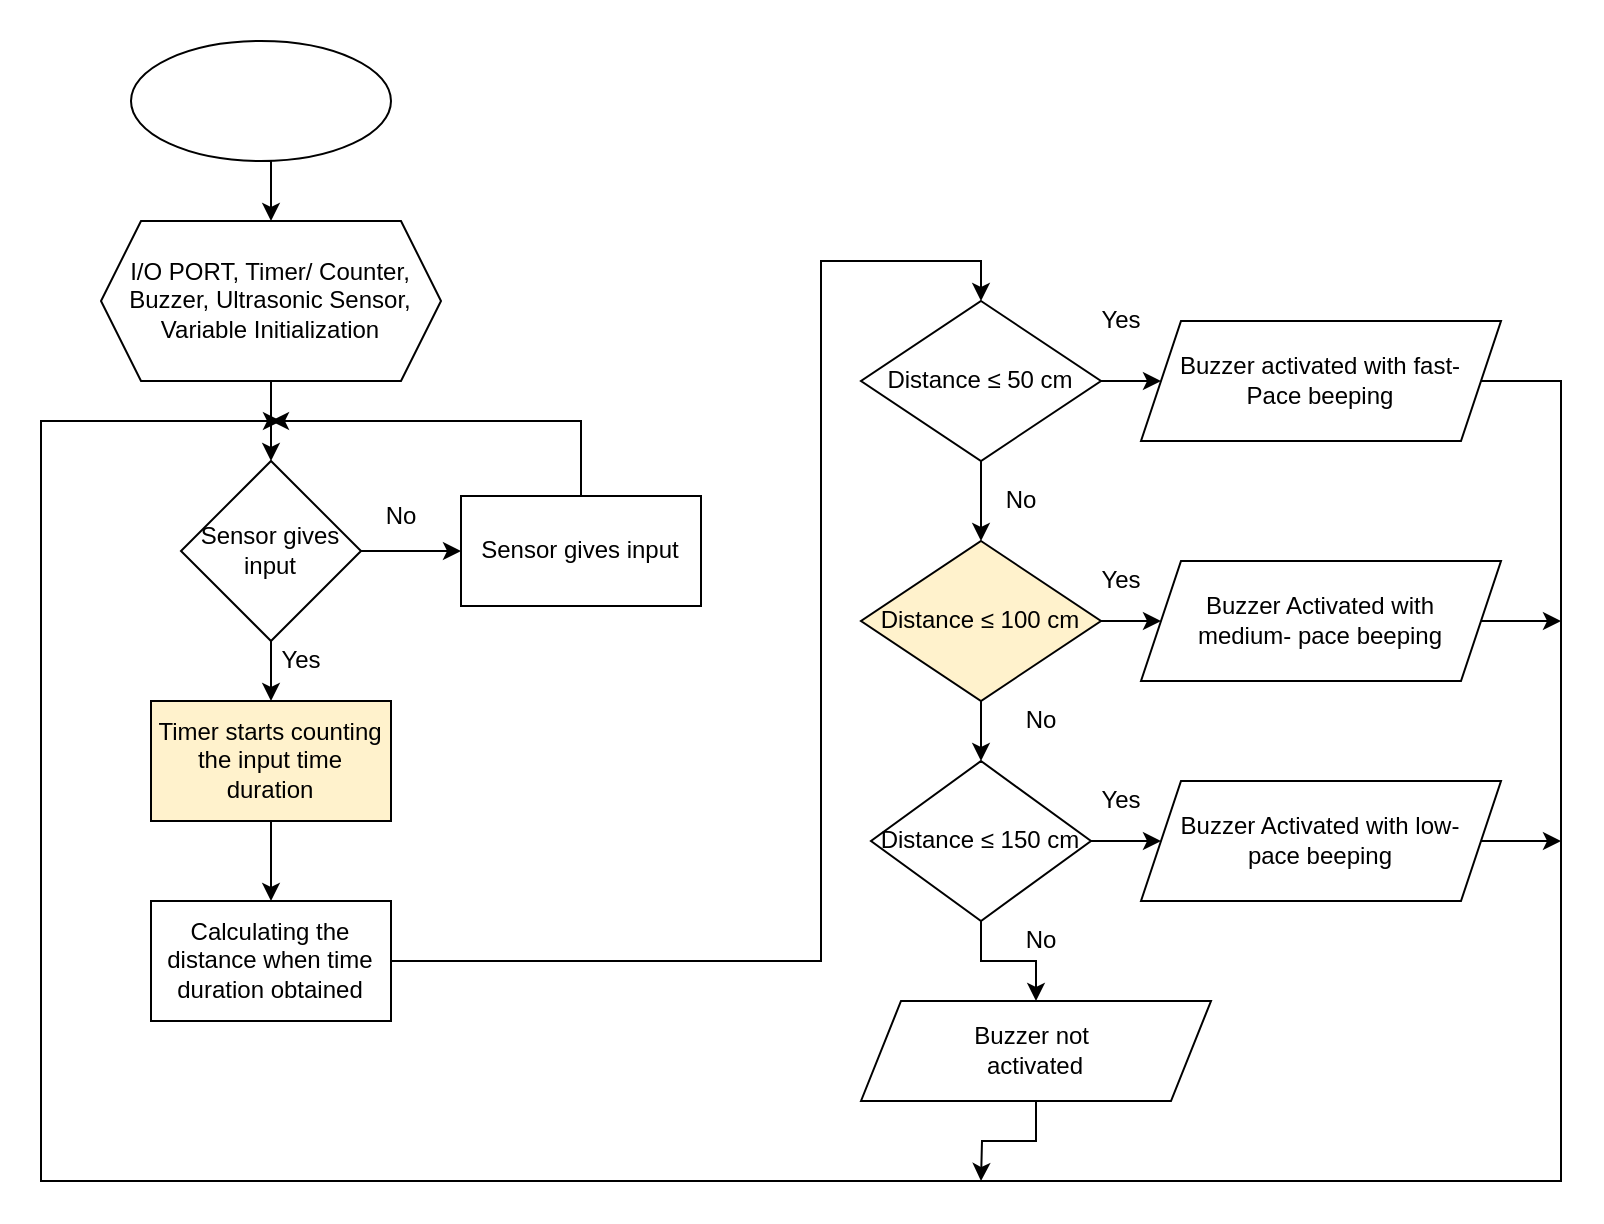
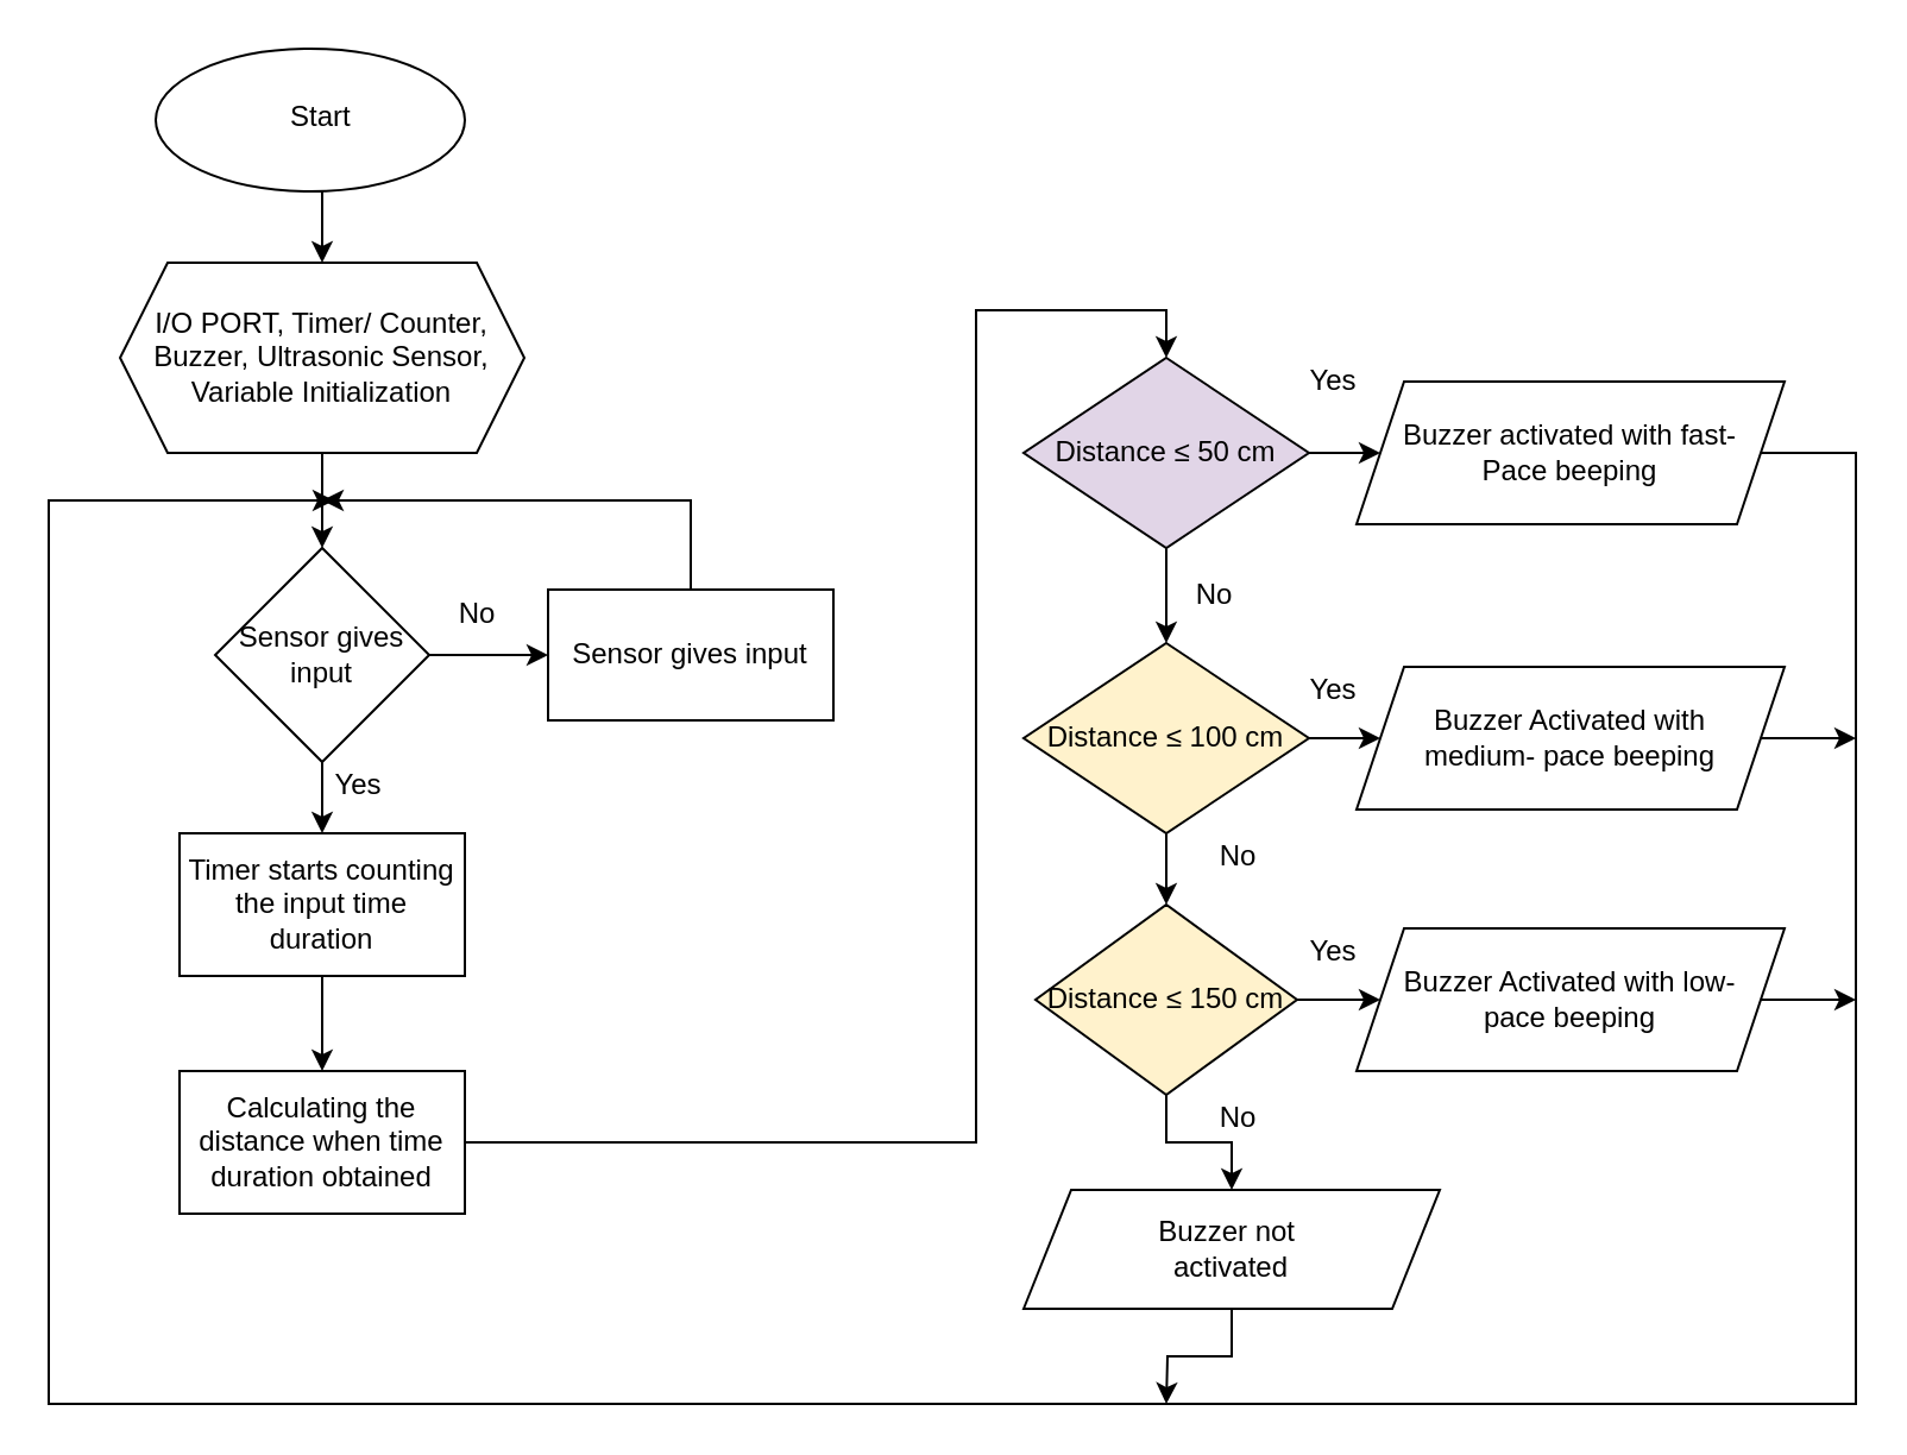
+ <mxCell id="26" value="Start" style="text;whiteSpace=wrap;html=1;" vertex="1" parent="1"><mxGeometry x="120" y="35" width="50" height="30" as="geometry" /></mxCell>
- <mxCell id="18" value="&#10;&#10;Distance ≤ 50 cm&#10;&#10;" style="rhombus;whiteSpace=wrap;html=1;" vertex="1" parent="1"><mxGeometry x="430" y="150" width="120" height="80" as="geometry" /></mxCell>
+ <mxCell id="18" value="&#10;&#10;Distance ≤ 50 cm&#10;&#10;" style="rhombus;whiteSpace=wrap;html=1;fillColor=#e1d5e7;" vertex="1" parent="1"><mxGeometry x="430" y="150" width="120" height="80" as="geometry" /></mxCell>
- <mxCell id="13" value="Timer starts counting the input time duration" style="rounded=0;whiteSpace=wrap;html=1;fillColor=#fff2cc;" vertex="1" parent="1"><mxGeometry x="75" y="350" width="120" height="60" as="geometry" /></mxCell>
+ <mxCell id="13" value="Timer starts counting the input time duration" style="rounded=0;whiteSpace=wrap;html=1;" vertex="1" parent="1"><mxGeometry x="75" y="350" width="120" height="60" as="geometry" /></mxCell>
- <mxCell id="24" value="&#10;&#10;Distance ≤ 150 cm&#10;&#10;" style="rhombus;whiteSpace=wrap;html=1;" vertex="1" parent="1"><mxGeometry x="435" y="380" width="110" height="80" as="geometry" /></mxCell>
+ <mxCell id="24" value="&#10;&#10;Distance ≤ 150 cm&#10;&#10;" style="rhombus;whiteSpace=wrap;html=1;fillColor=#fff2cc;" vertex="1" parent="1"><mxGeometry x="435" y="380" width="110" height="80" as="geometry" /></mxCell>
